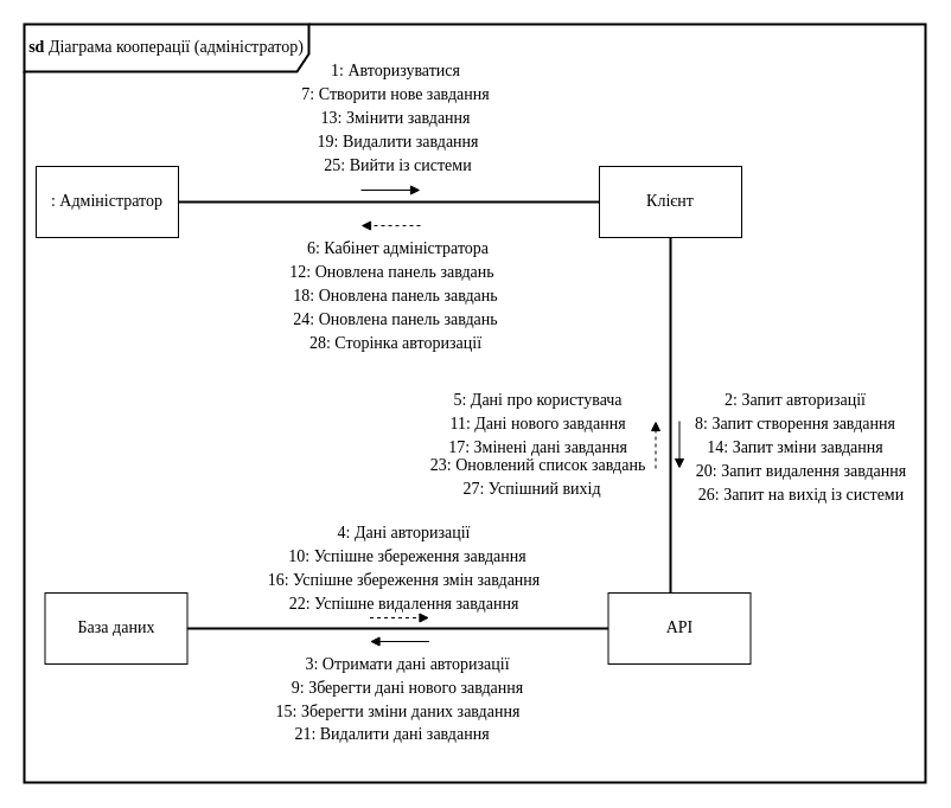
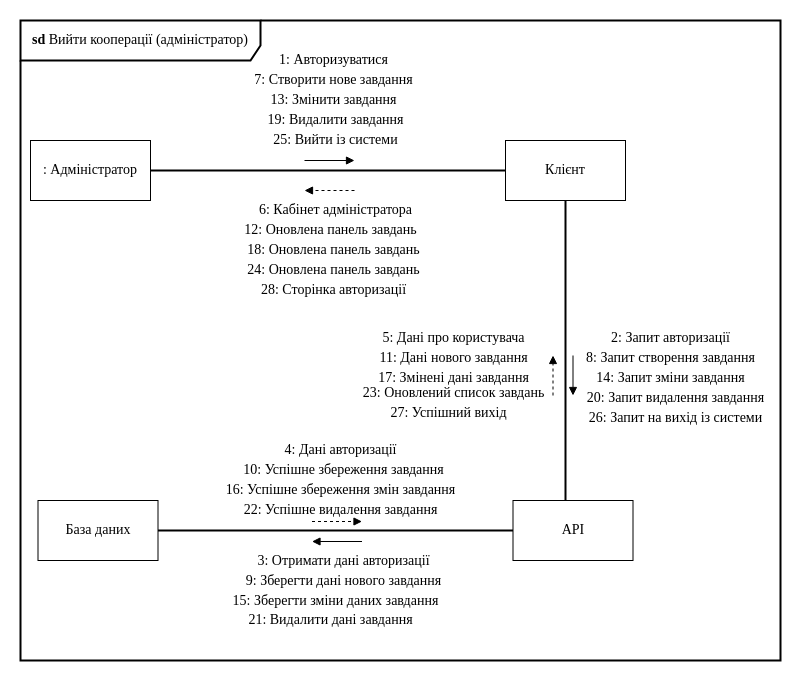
- <mxCell id="43" value="&lt;font face=&quot;Times New Roman&quot; style=&quot;font-size: 14px&quot;&gt;&lt;b&gt;sd &lt;/b&gt;Діаграма кооперації (адміністратор)&lt;/font&gt;" style="shape=umlFrame;whiteSpace=wrap;html=1;strokeWidth=2;width=240;height=40;" vertex="1" parent="1"><mxGeometry x="20" y="20" width="760" height="640" as="geometry" /></mxCell>
+ <mxCell id="43" value="&lt;font face=&quot;Times New Roman&quot; style=&quot;font-size: 14px&quot;&gt;&lt;b&gt;sd &lt;/b&gt;Вийти кооперації (адміністратор)&lt;/font&gt;" style="shape=umlFrame;whiteSpace=wrap;html=1;strokeWidth=2;width=240;height=40;" vertex="1" parent="1"><mxGeometry x="20" y="20" width="760" height="640" as="geometry" /></mxCell>
